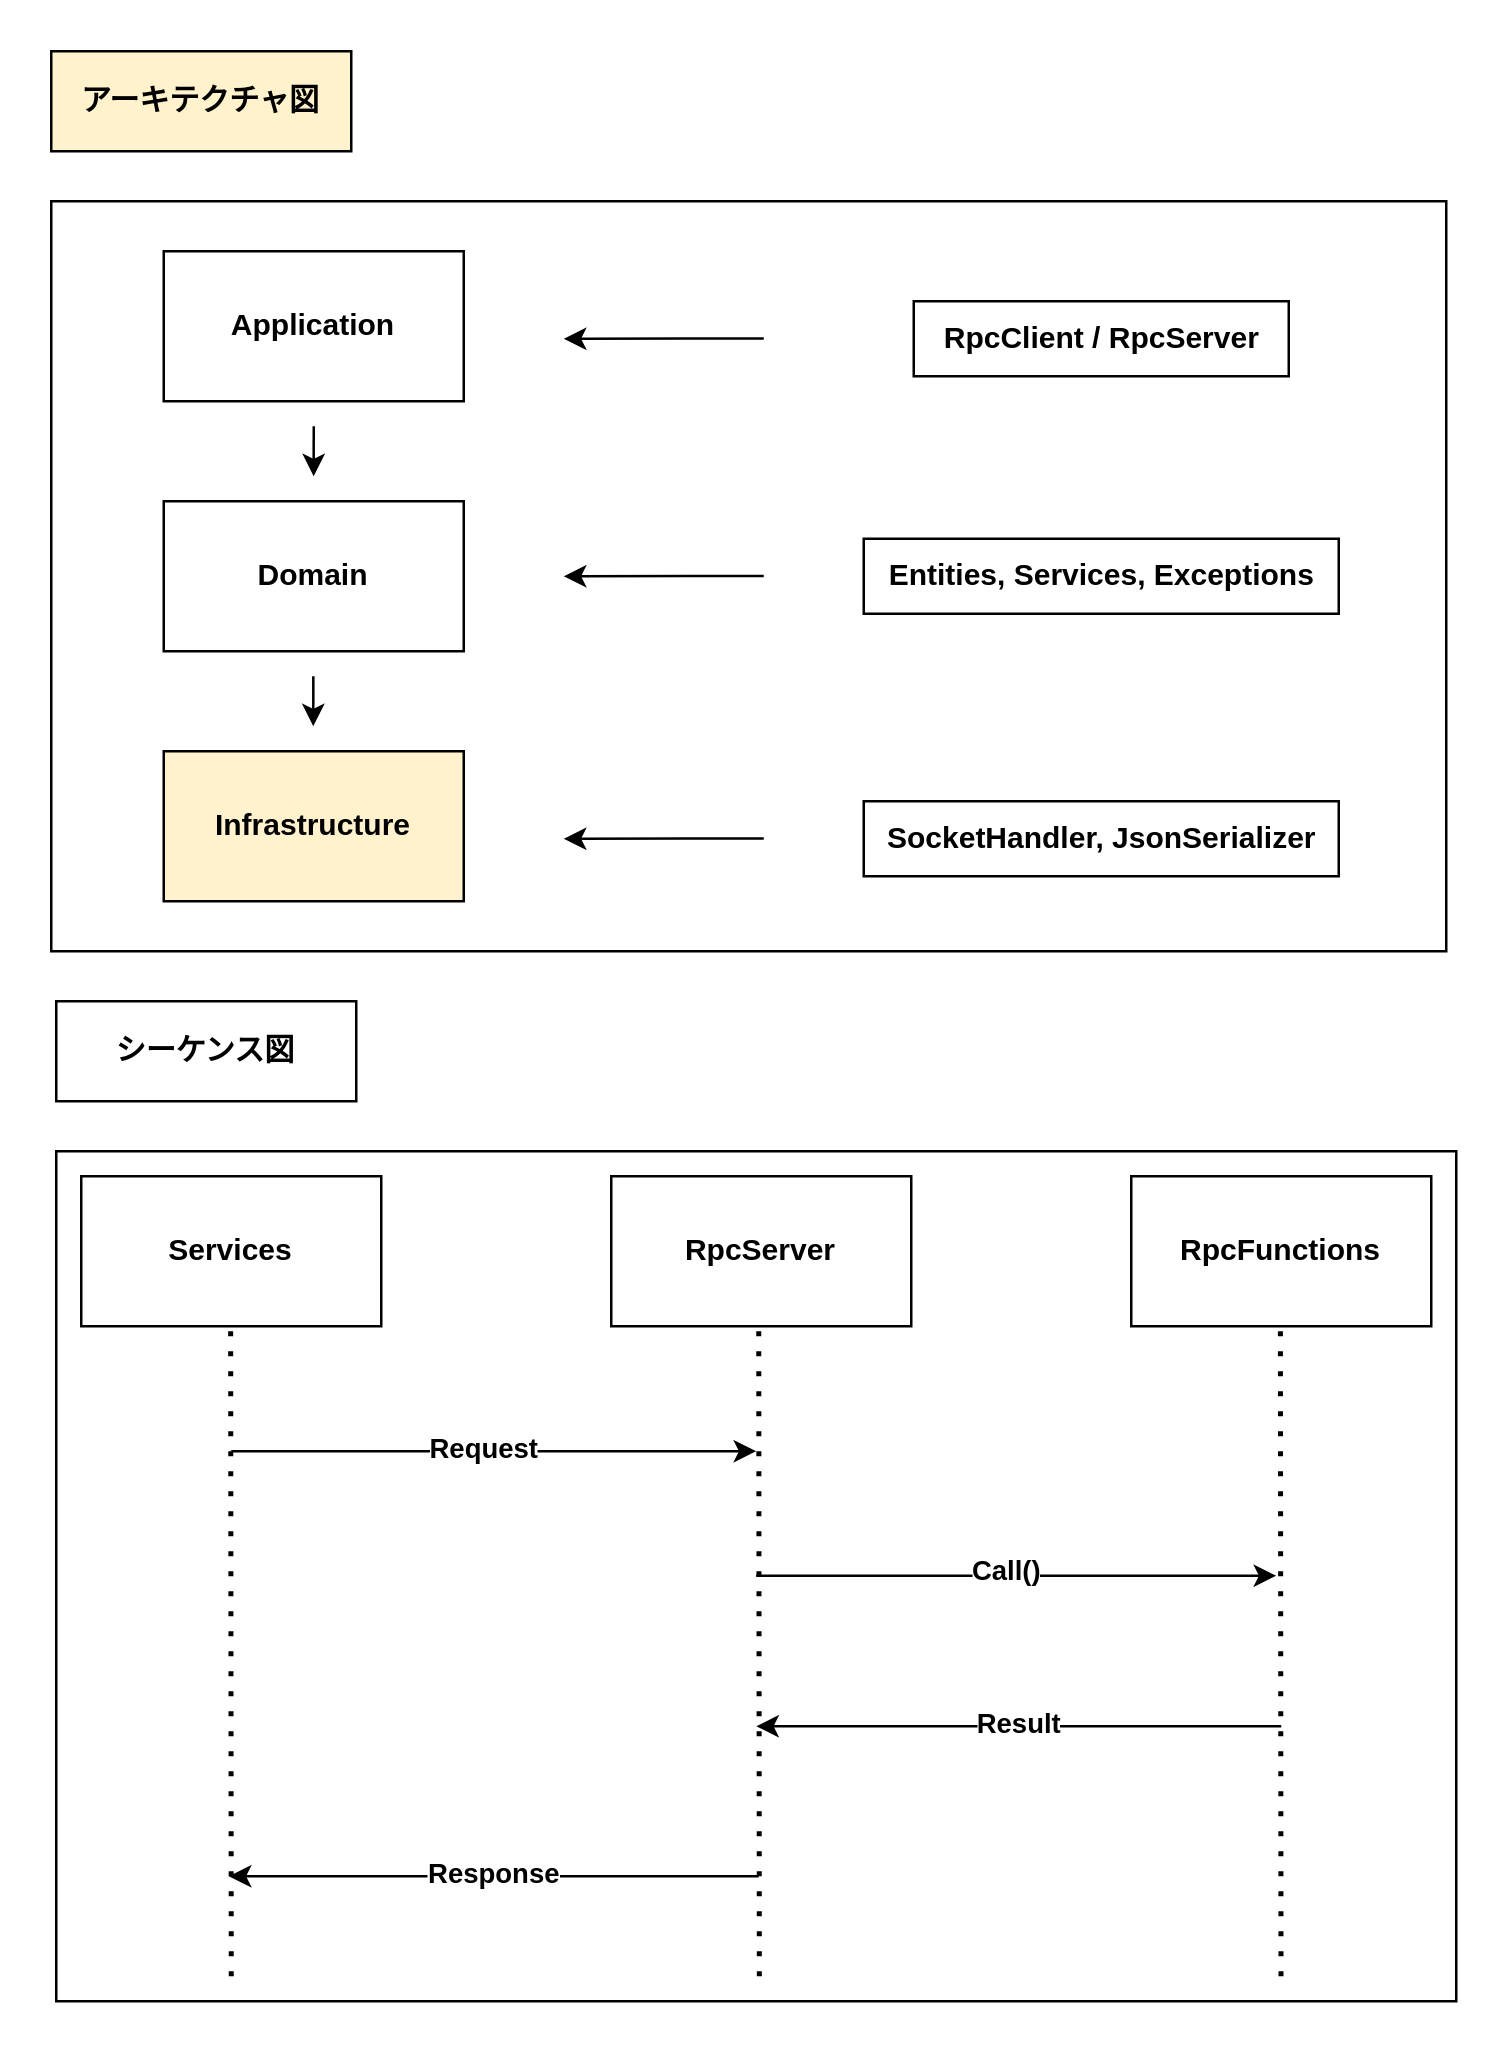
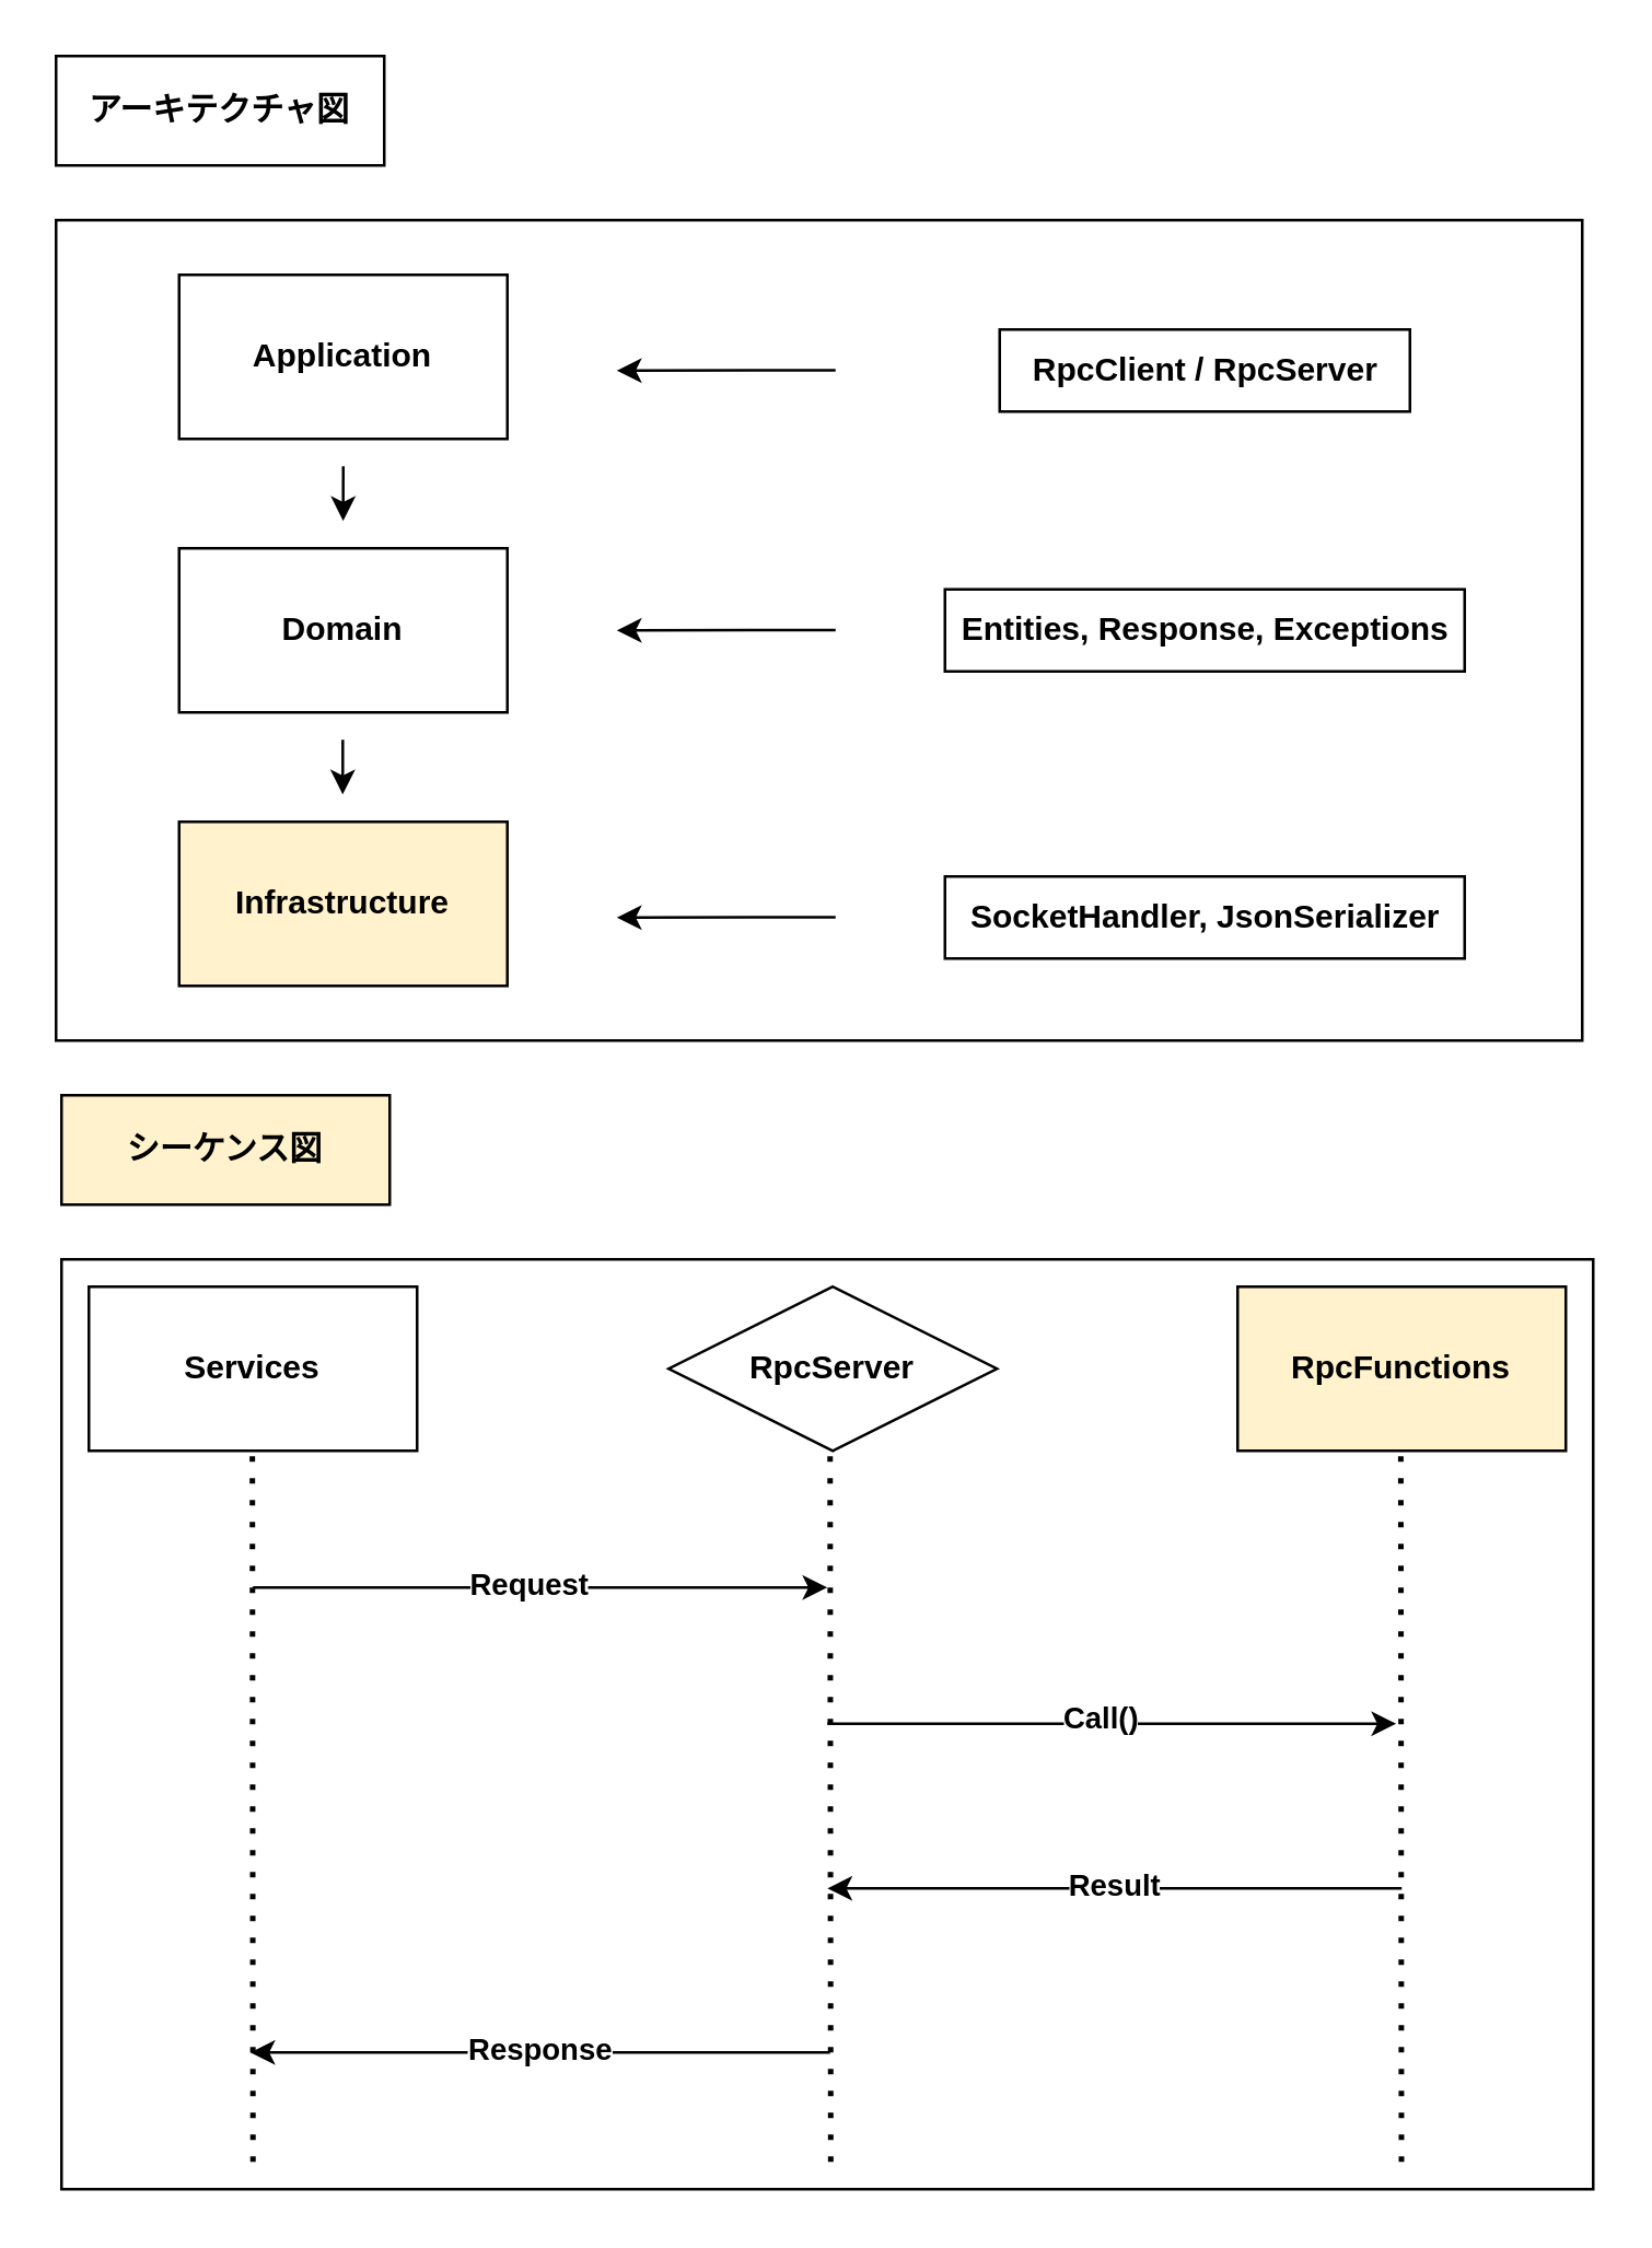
- <mxCell id="24" value="&lt;b&gt;アーキテクチャ図&lt;/b&gt;" style="rounded=0;whiteSpace=wrap;html=1;fillColor=#fff2cc;" vertex="1" parent="1"><mxGeometry x="20" y="20" width="120" height="40" as="geometry" /></mxCell>
+ <mxCell id="24" value="&lt;b&gt;アーキテクチャ図&lt;/b&gt;" style="rounded=0;whiteSpace=wrap;html=1;" vertex="1" parent="1"><mxGeometry x="20" y="20" width="120" height="40" as="geometry" /></mxCell>
- <mxCell id="36" value="&lt;b&gt;Entities, Services, Exceptions&lt;/b&gt;" style="text;html=1;align=center;verticalAlign=middle;resizable=0;points=[];autosize=1;strokeColor=default;fillColor=none;" vertex="1" parent="34"><mxGeometry y="95" width="190" height="30" as="geometry" /></mxCell>
+ <mxCell id="36" value="&lt;b&gt;Entities, Response, Exceptions&lt;/b&gt;" style="text;html=1;align=center;verticalAlign=middle;resizable=0;points=[];autosize=1;strokeColor=default;fillColor=none;" vertex="1" parent="34"><mxGeometry y="95" width="190" height="30" as="geometry" /></mxCell>
- <mxCell id="23" value="&lt;b&gt;シーケンス図&lt;/b&gt;" style="rounded=0;whiteSpace=wrap;html=1;" vertex="1" parent="1"><mxGeometry x="22" y="400" width="120" height="40" as="geometry" /></mxCell>
+ <mxCell id="23" value="&lt;b&gt;シーケンス図&lt;/b&gt;" style="rounded=0;whiteSpace=wrap;html=1;fillColor=#fff2cc;" vertex="1" parent="1"><mxGeometry x="22" y="400" width="120" height="40" as="geometry" /></mxCell>
- <mxCell id="9" value="&lt;b&gt;RpcServer&lt;/b&gt;" style="rounded=0;whiteSpace=wrap;html=1;" vertex="1" parent="8"><mxGeometry width="120" height="60" as="geometry" /></mxCell>
+ <mxCell id="9" value="&lt;b&gt;RpcServer&lt;/b&gt;" style="rhombus;whiteSpace=wrap;html=1;" vertex="1" parent="8"><mxGeometry width="120" height="60" as="geometry" /></mxCell>
- <mxCell id="12" value="&lt;b&gt;RpcFunctions&lt;/b&gt;" style="rounded=0;whiteSpace=wrap;html=1;" vertex="1" parent="11"><mxGeometry width="120" height="60" as="geometry" /></mxCell>
+ <mxCell id="12" value="&lt;b&gt;RpcFunctions&lt;/b&gt;" style="rounded=0;whiteSpace=wrap;html=1;fillColor=#fff2cc;" vertex="1" parent="11"><mxGeometry width="120" height="60" as="geometry" /></mxCell>
